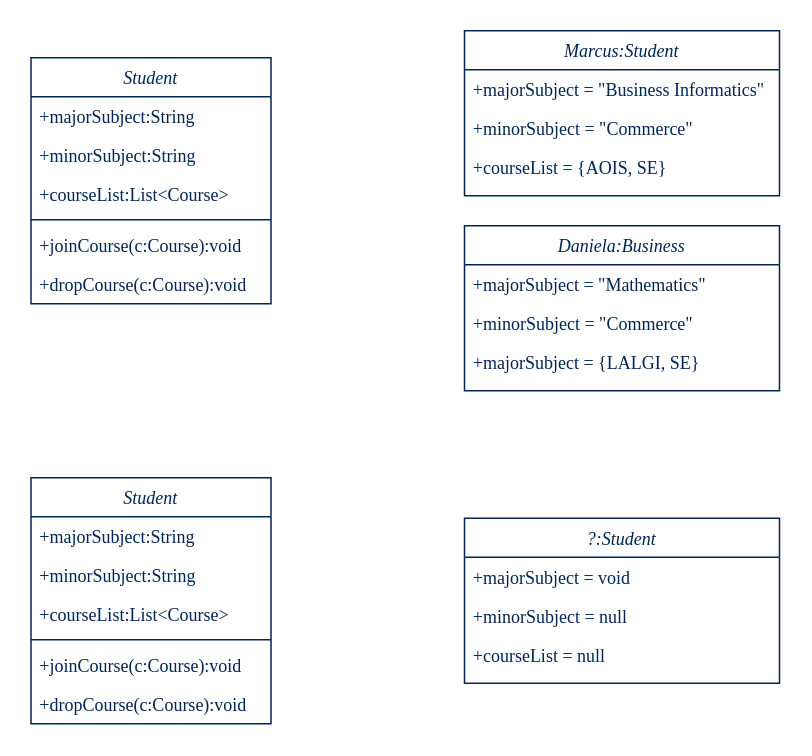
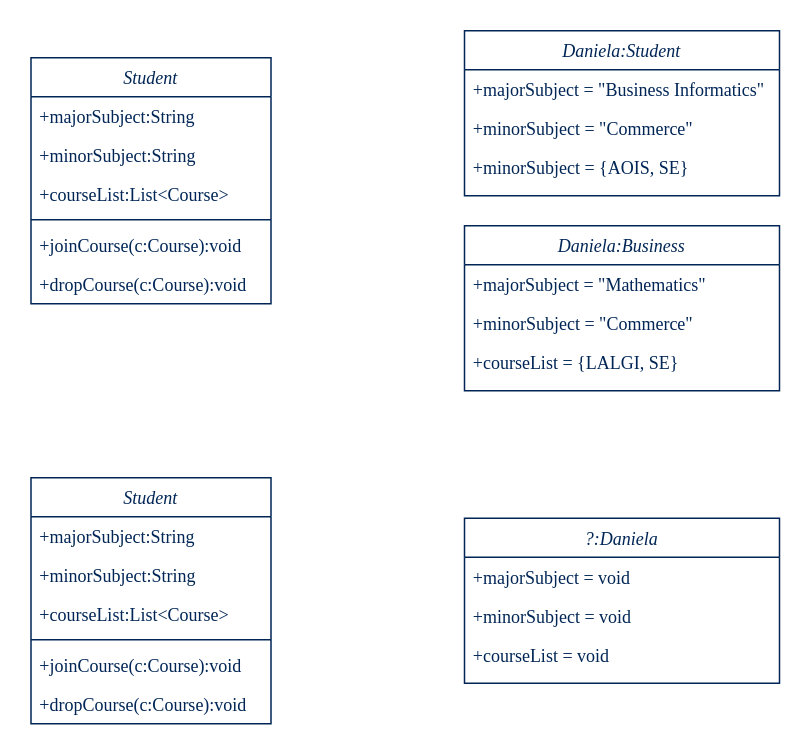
- <mxCell id="2" value="Marcus:Student" style="swimlane;fontStyle=2;align=center;verticalAlign=top;childLayout=stackLayout;horizontal=1;startSize=26;horizontalStack=0;resizeParent=1;resizeLast=0;collapsible=1;marginBottom=0;rounded=0;shadow=0;strokeWidth=1;fontFamily=TitilliumText25L;fontColor=#012656;strokeColor=#012656;" vertex="1" parent="1"><mxGeometry x="309" y="20" width="210" height="110" as="geometry"><mxRectangle x="230" y="140" width="160" height="26" as="alternateBounds" /></mxGeometry></mxCell>
+ <mxCell id="2" value="Daniela:Student" style="swimlane;fontStyle=2;align=center;verticalAlign=top;childLayout=stackLayout;horizontal=1;startSize=26;horizontalStack=0;resizeParent=1;resizeLast=0;collapsible=1;marginBottom=0;rounded=0;shadow=0;strokeWidth=1;fontFamily=TitilliumText25L;fontColor=#012656;strokeColor=#012656;" vertex="1" parent="1"><mxGeometry x="309" y="20" width="210" height="110" as="geometry"><mxRectangle x="230" y="140" width="160" height="26" as="alternateBounds" /></mxGeometry></mxCell>
- <mxCell id="5" value="+courseList = {AOIS, SE}" style="text;align=left;verticalAlign=top;spacingLeft=4;spacingRight=4;overflow=hidden;rotatable=0;points=[[0,0.5],[1,0.5]];portConstraint=eastwest;rounded=0;shadow=0;html=0;fontFamily=TitilliumText25L;fontColor=#012656;" vertex="1" parent="2"><mxGeometry y="78" width="210" height="26" as="geometry" /></mxCell>
+ <mxCell id="5" value="+minorSubject = {AOIS, SE}" style="text;align=left;verticalAlign=top;spacingLeft=4;spacingRight=4;overflow=hidden;rotatable=0;points=[[0,0.5],[1,0.5]];portConstraint=eastwest;rounded=0;shadow=0;html=0;fontFamily=TitilliumText25L;fontColor=#012656;" vertex="1" parent="2"><mxGeometry y="78" width="210" height="26" as="geometry" /></mxCell>
- <mxCell id="9" value="+majorSubject = {LALGI, SE}" style="text;align=left;verticalAlign=top;spacingLeft=4;spacingRight=4;overflow=hidden;rotatable=0;points=[[0,0.5],[1,0.5]];portConstraint=eastwest;rounded=0;shadow=0;html=0;fontFamily=TitilliumText25L;fontColor=#012656;" vertex="1" parent="6"><mxGeometry y="78" width="210" height="26" as="geometry" /></mxCell>
+ <mxCell id="9" value="+courseList = {LALGI, SE}" style="text;align=left;verticalAlign=top;spacingLeft=4;spacingRight=4;overflow=hidden;rotatable=0;points=[[0,0.5],[1,0.5]];portConstraint=eastwest;rounded=0;shadow=0;html=0;fontFamily=TitilliumText25L;fontColor=#012656;" vertex="1" parent="6"><mxGeometry y="78" width="210" height="26" as="geometry" /></mxCell>
- <mxCell id="24" value="?:Student" style="swimlane;fontStyle=2;align=center;verticalAlign=top;childLayout=stackLayout;horizontal=1;startSize=26;horizontalStack=0;resizeParent=1;resizeLast=0;collapsible=1;marginBottom=0;rounded=0;shadow=0;strokeWidth=1;fontFamily=TitilliumText25L;fontColor=#012656;strokeColor=#012656;" vertex="1" parent="1"><mxGeometry x="309" y="345" width="210" height="110" as="geometry"><mxRectangle x="230" y="140" width="160" height="26" as="alternateBounds" /></mxGeometry></mxCell>
+ <mxCell id="24" value="?:Daniela" style="swimlane;fontStyle=2;align=center;verticalAlign=top;childLayout=stackLayout;horizontal=1;startSize=26;horizontalStack=0;resizeParent=1;resizeLast=0;collapsible=1;marginBottom=0;rounded=0;shadow=0;strokeWidth=1;fontFamily=TitilliumText25L;fontColor=#012656;strokeColor=#012656;" vertex="1" parent="1"><mxGeometry x="309" y="345" width="210" height="110" as="geometry"><mxRectangle x="230" y="140" width="160" height="26" as="alternateBounds" /></mxGeometry></mxCell>
- <mxCell id="26" value="+minorSubject = null" style="text;align=left;verticalAlign=top;spacingLeft=4;spacingRight=4;overflow=hidden;rotatable=0;points=[[0,0.5],[1,0.5]];portConstraint=eastwest;rounded=0;shadow=0;html=0;fontFamily=TitilliumText25L;fontColor=#012656;" vertex="1" parent="24"><mxGeometry y="52" width="210" height="26" as="geometry" /></mxCell>
+ <mxCell id="26" value="+minorSubject = void" style="text;align=left;verticalAlign=top;spacingLeft=4;spacingRight=4;overflow=hidden;rotatable=0;points=[[0,0.5],[1,0.5]];portConstraint=eastwest;rounded=0;shadow=0;html=0;fontFamily=TitilliumText25L;fontColor=#012656;" vertex="1" parent="24"><mxGeometry y="52" width="210" height="26" as="geometry" /></mxCell>
- <mxCell id="27" value="+courseList = null" style="text;align=left;verticalAlign=top;spacingLeft=4;spacingRight=4;overflow=hidden;rotatable=0;points=[[0,0.5],[1,0.5]];portConstraint=eastwest;rounded=0;shadow=0;html=0;fontFamily=TitilliumText25L;fontColor=#012656;" vertex="1" parent="24"><mxGeometry y="78" width="210" height="26" as="geometry" /></mxCell>
+ <mxCell id="27" value="+courseList = void" style="text;align=left;verticalAlign=top;spacingLeft=4;spacingRight=4;overflow=hidden;rotatable=0;points=[[0,0.5],[1,0.5]];portConstraint=eastwest;rounded=0;shadow=0;html=0;fontFamily=TitilliumText25L;fontColor=#012656;" vertex="1" parent="24"><mxGeometry y="78" width="210" height="26" as="geometry" /></mxCell>
